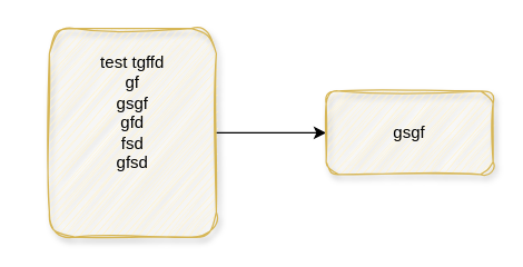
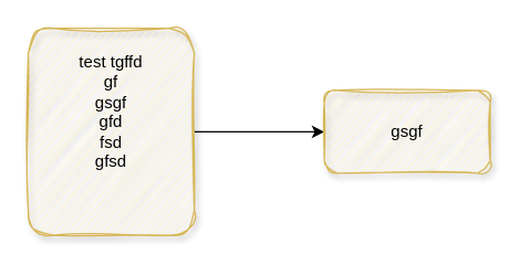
- <mxCell id="3" value="test tgffd&lt;div&gt;gf&lt;/div&gt;&lt;div&gt;gsgf&lt;/div&gt;&lt;div&gt;gfd&lt;/div&gt;&lt;div&gt;fsd&lt;/div&gt;&lt;div&gt;gfsd&lt;/div&gt;&lt;div&gt;&lt;br&gt;&lt;/div&gt;&lt;div&gt;&lt;br&gt;&lt;/div&gt;" style="rounded=1;whiteSpace=wrap;html=1;shadow=1;glass=0;sketch=1;jiggle=2;curveFitting=1;strokeColor=#d6b656;align=center;verticalAlign=middle;fontFamily=Helvetica;fontSize=12;fontColor=default;fillColor=#fff2cc;" parent="1" vertex="1"><mxGeometry x="35" y="20" width="120" height="150" as="geometry" /></mxCell>
+ <mxCell id="3" value="test tgffd&lt;div&gt;gf&lt;/div&gt;&lt;div&gt;gsgf&lt;/div&gt;&lt;div&gt;gfd&lt;/div&gt;&lt;div&gt;fsd&lt;/div&gt;&lt;div&gt;gfsd&lt;/div&gt;&lt;div&gt;&lt;br&gt;&lt;/div&gt;&lt;div&gt;&lt;br&gt;&lt;/div&gt;" style="rounded=1;whiteSpace=wrap;html=1;shadow=1;glass=0;sketch=1;jiggle=2;curveFitting=1;strokeColor=#d6b656;align=center;verticalAlign=middle;fontFamily=Helvetica;fontSize=12;fontColor=default;fillColor=#fff2cc;" parent="1" vertex="1"><mxGeometry x="20" y="20" width="120" height="150" as="geometry" /></mxCell>
